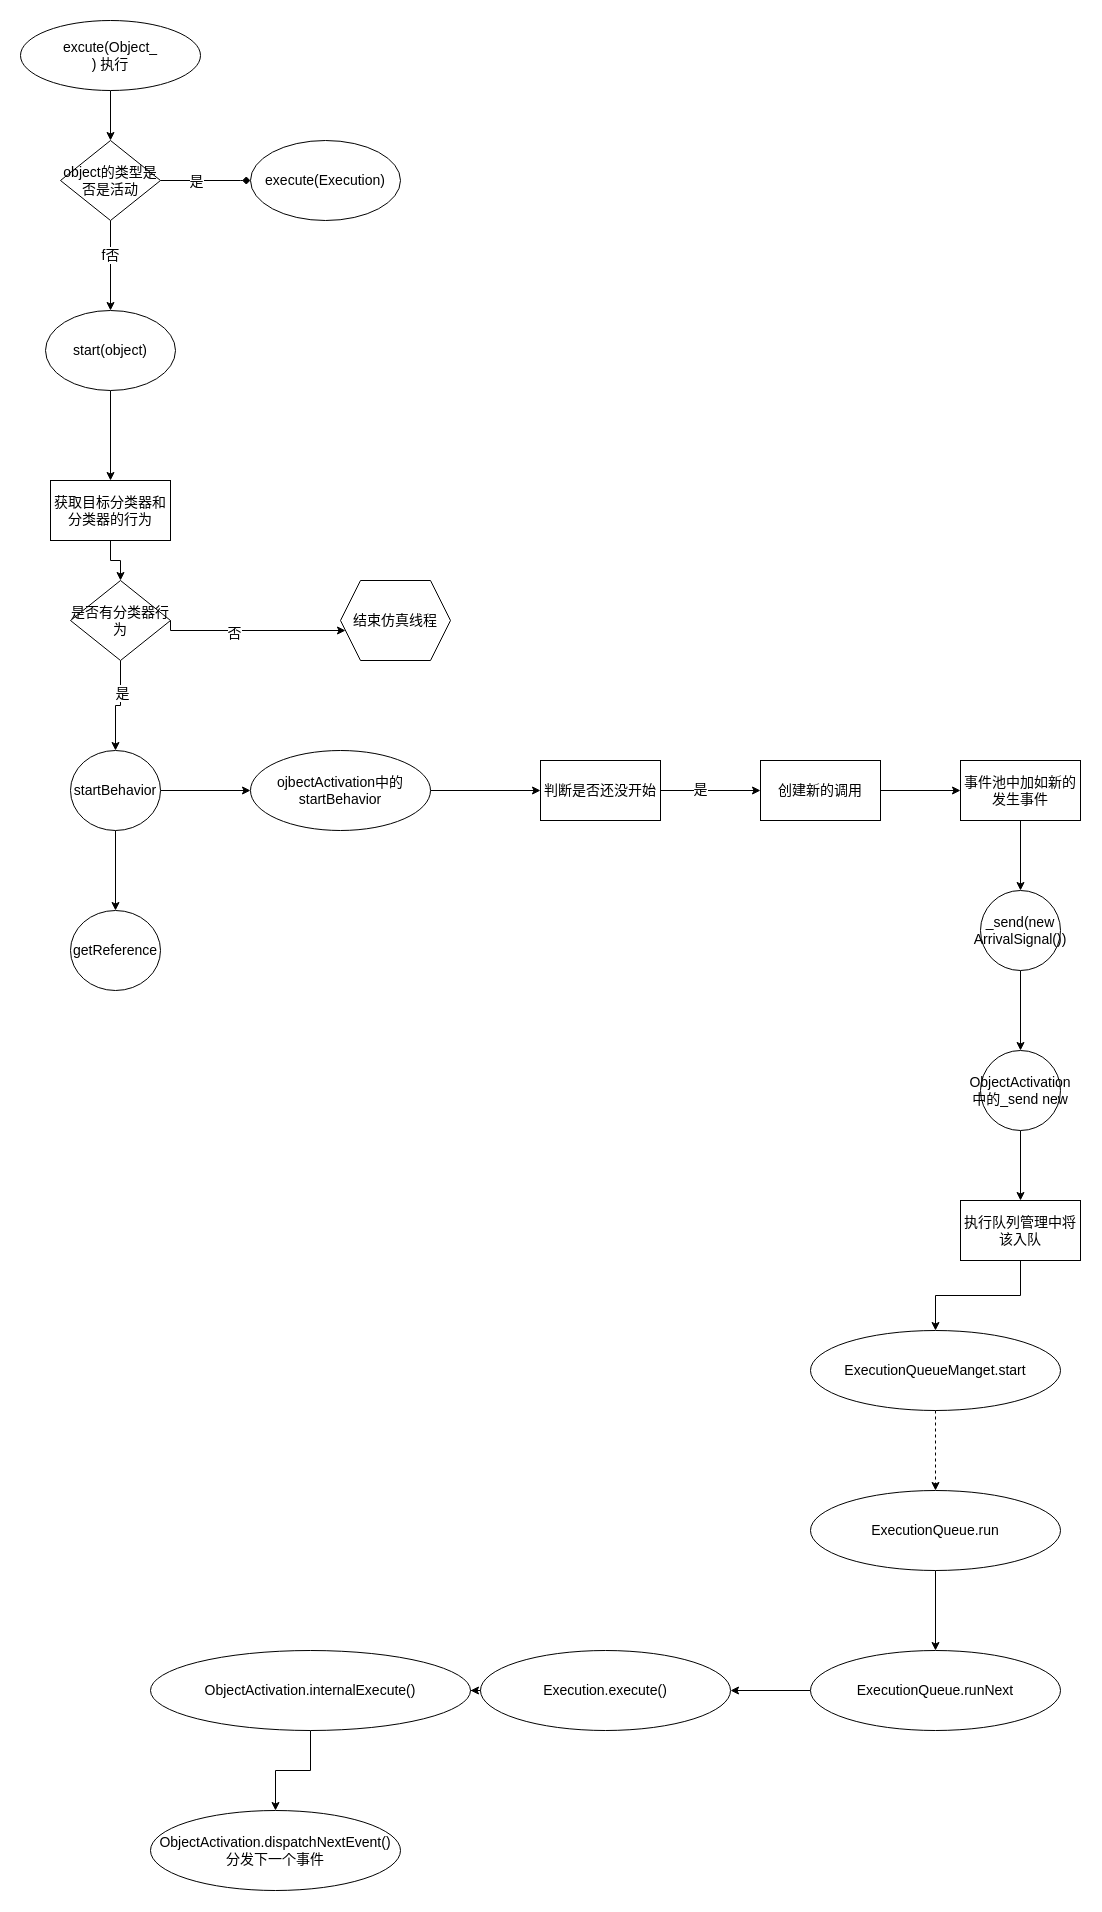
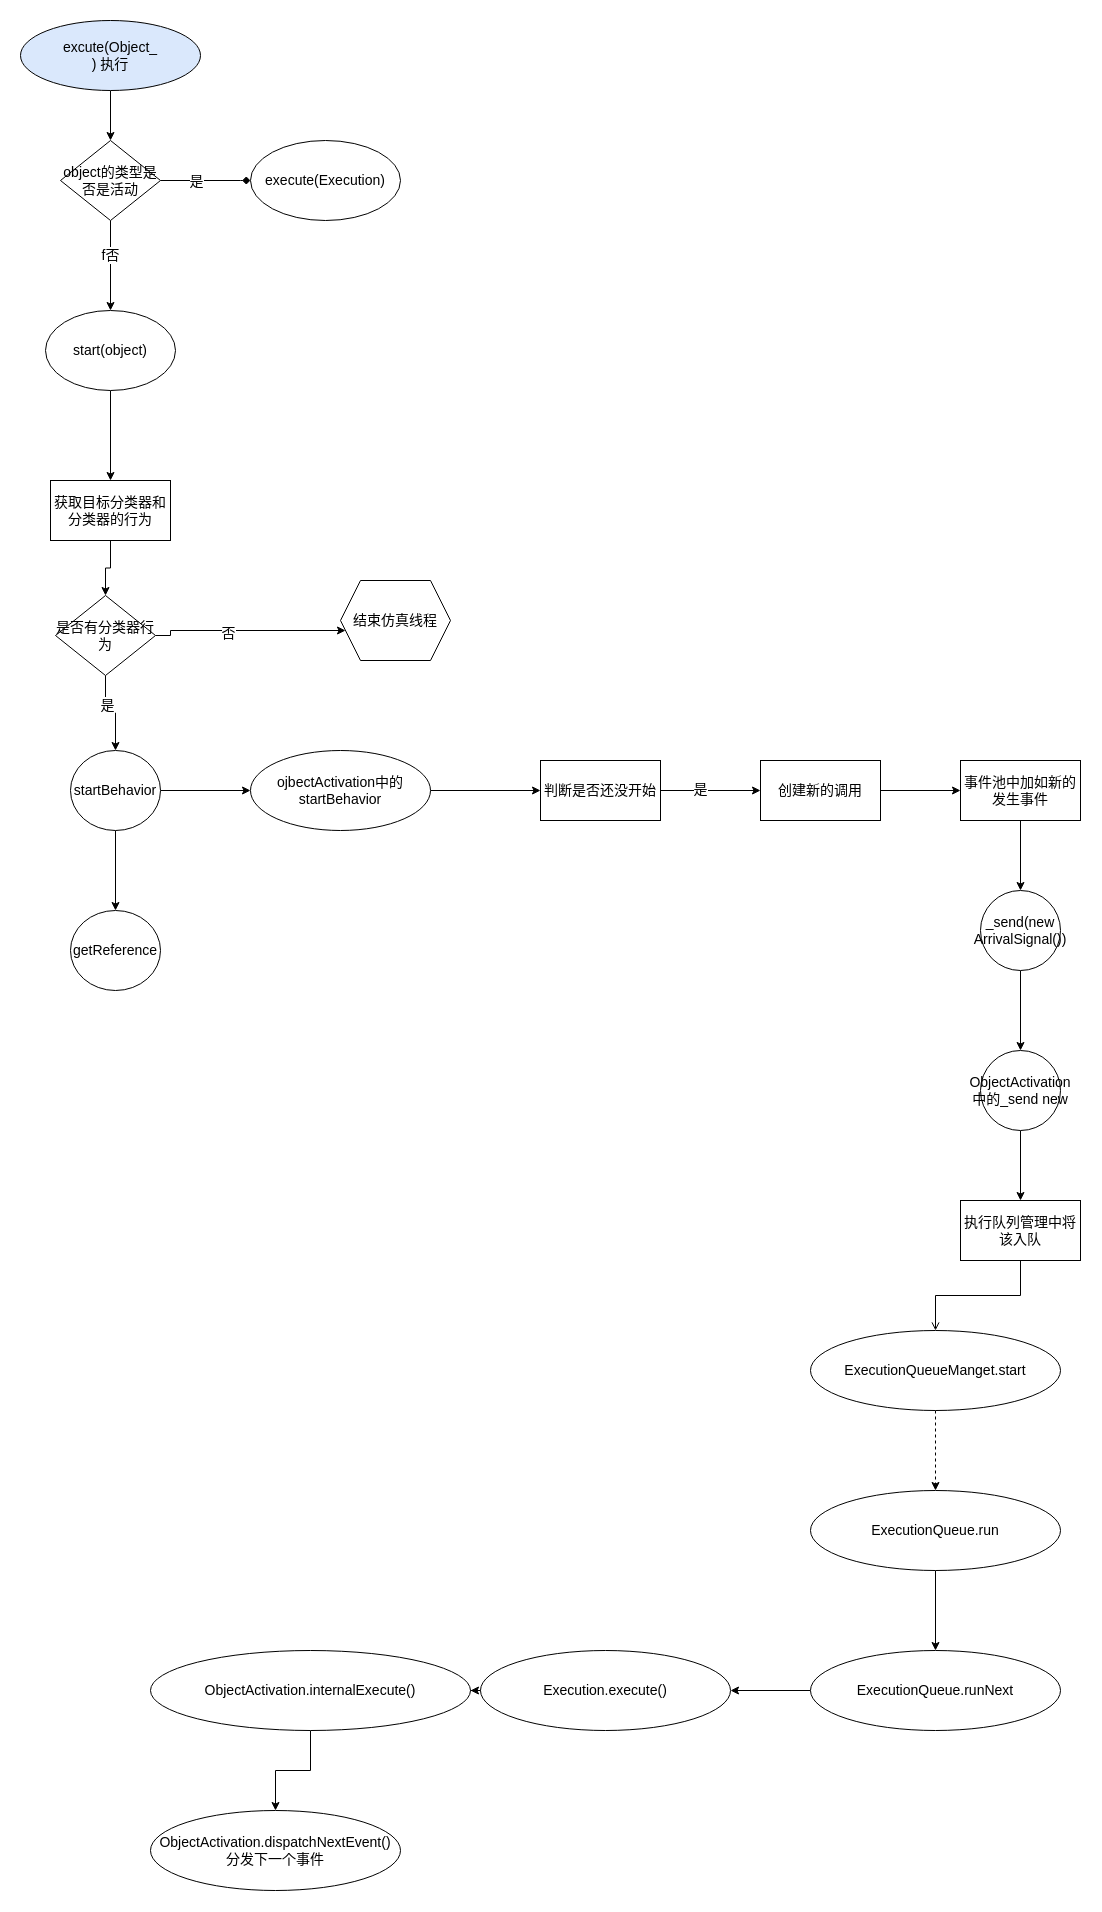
- <mxCell id="3" value="excute(Object_&lt;br&gt;) 执行" style="ellipse;whiteSpace=wrap;html=1;fontSize=14;" vertex="1" parent="1"><mxGeometry x="20" y="20" width="180" height="70" as="geometry" /></mxCell>
+ <mxCell id="3" value="excute(Object_&lt;br&gt;) 执行" style="ellipse;whiteSpace=wrap;html=1;fontSize=14;fillColor=#dae8fc;" vertex="1" parent="1"><mxGeometry x="20" y="20" width="180" height="70" as="geometry" /></mxCell>
- <mxCell id="18" value="是否有分类器行为" style="rhombus;whiteSpace=wrap;html=1;fontSize=14;" vertex="1" parent="1"><mxGeometry x="70" y="580" width="100" height="80" as="geometry" /></mxCell>
+ <mxCell id="18" value="是否有分类器行为" style="rhombus;whiteSpace=wrap;html=1;fontSize=14;" vertex="1" parent="1"><mxGeometry x="55" y="595" width="100" height="80" as="geometry" /></mxCell>
- <mxCell id="37" value="" style="edgeStyle=orthogonalEdgeStyle;rounded=0;orthogonalLoop=1;jettySize=auto;html=1;fontSize=14;" edge="1" parent="1" source="38" target="40"><mxGeometry relative="1" as="geometry" /></mxCell>
+ <mxCell id="37" value="" style="edgeStyle=orthogonalEdgeStyle;rounded=0;orthogonalLoop=1;jettySize=auto;html=1;fontSize=14;endArrow=open;" edge="1" parent="1" source="38" target="40"><mxGeometry relative="1" as="geometry" /></mxCell>
